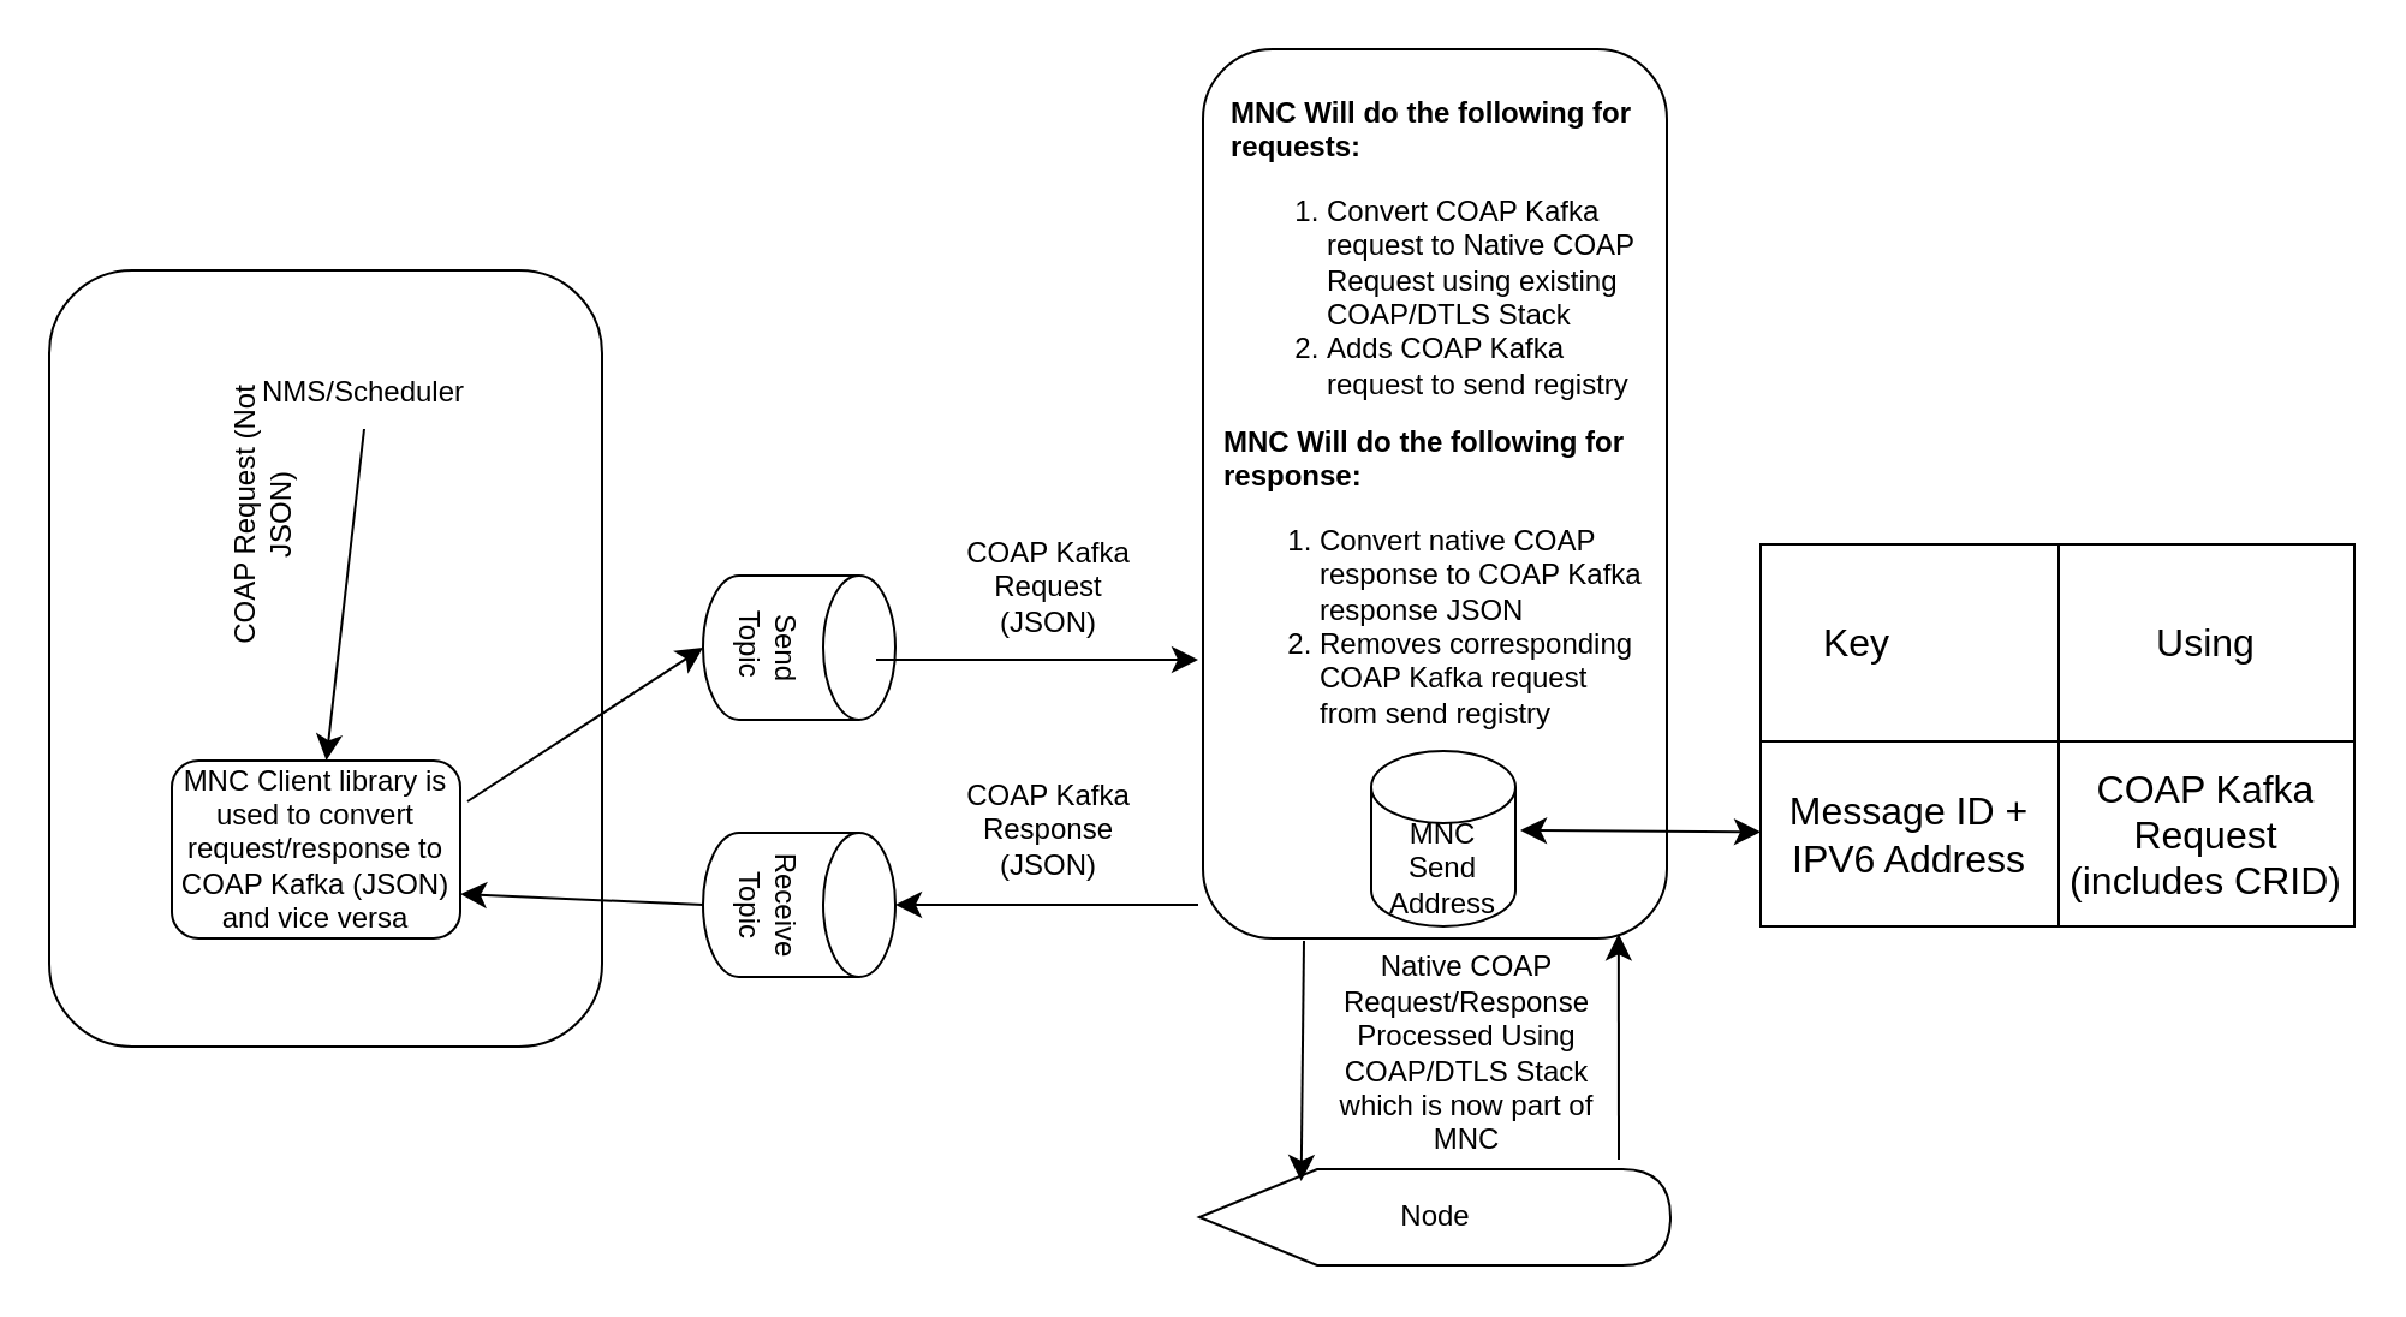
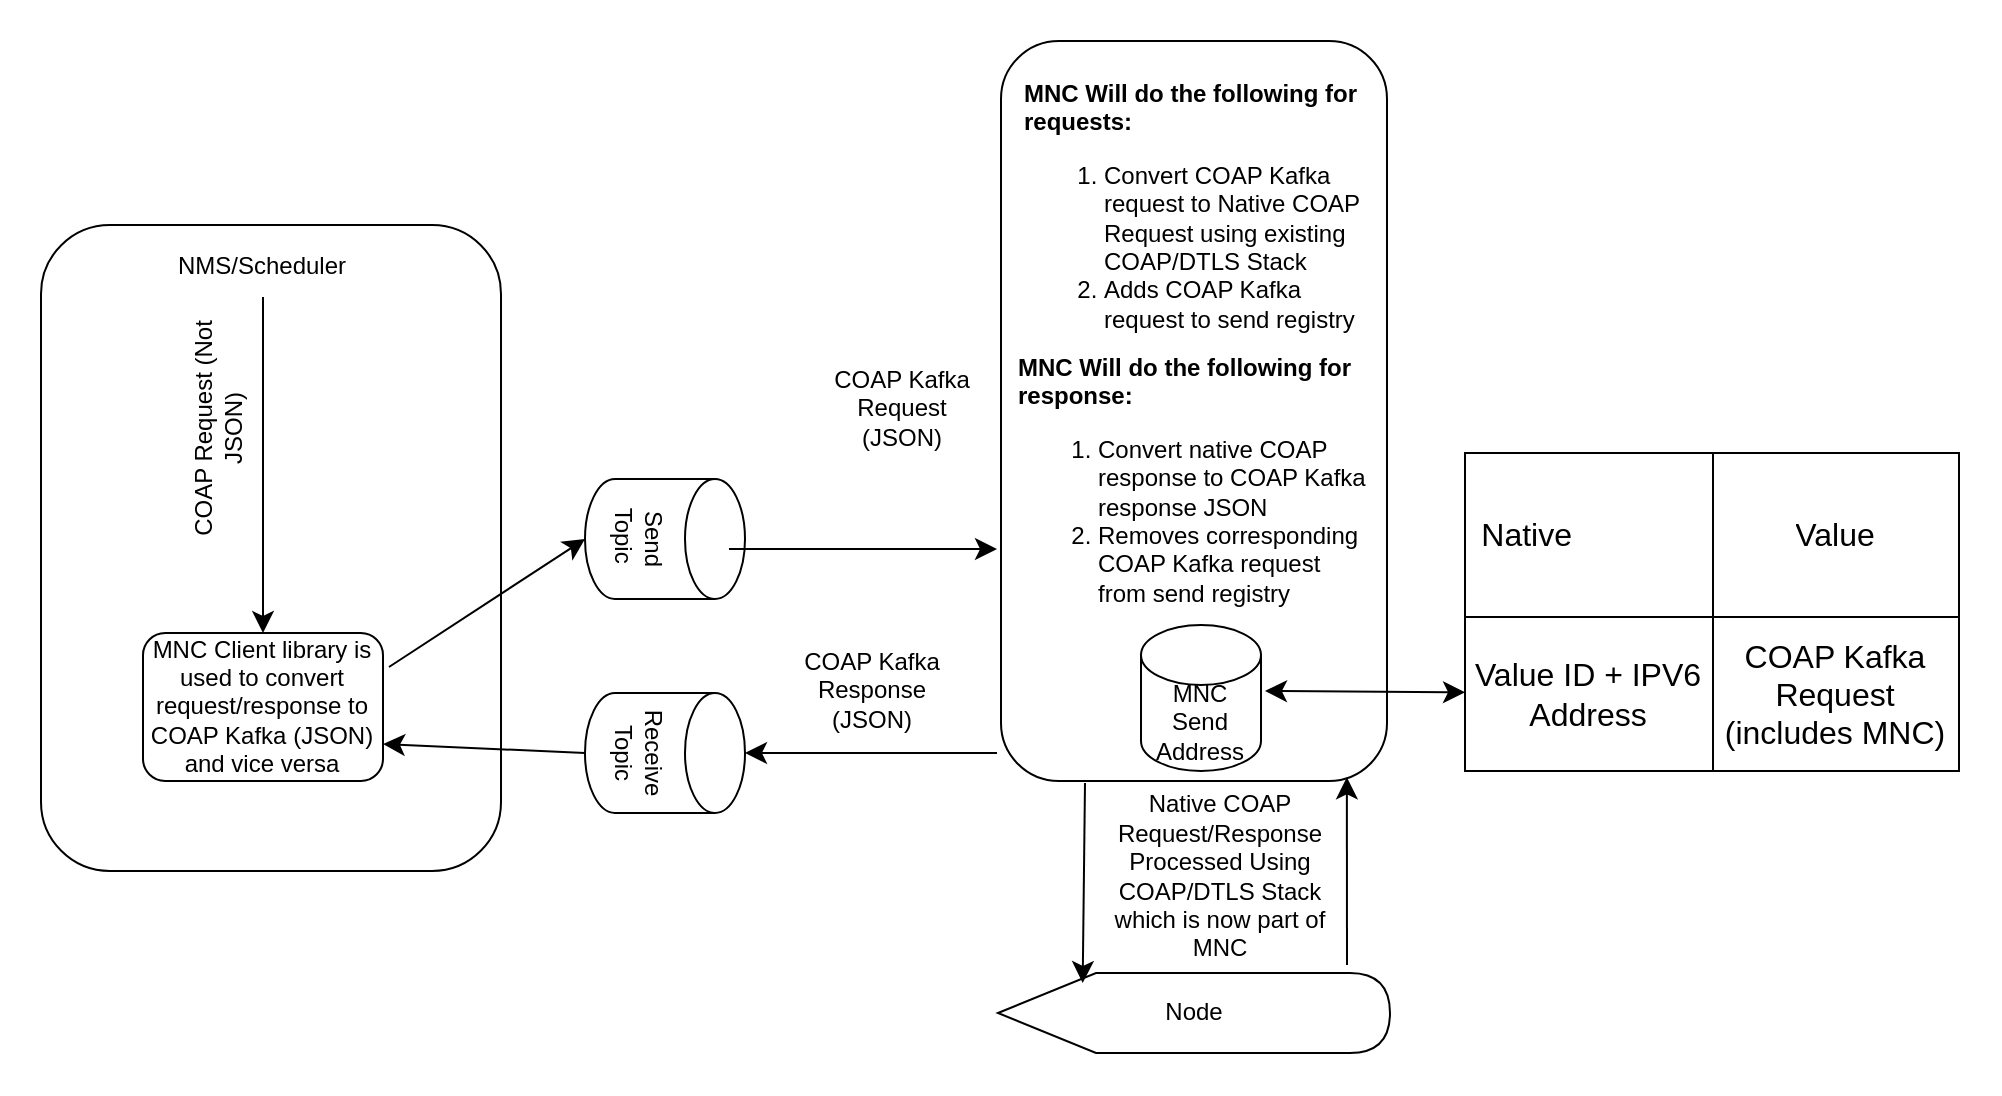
- <mxCell id="6" value="NMS/Scheduler" style="text;html=1;align=center;verticalAlign=middle;whiteSpace=wrap;rounded=0;" vertex="1" parent="1"><mxGeometry x="78" y="148" width="146" height="30" as="geometry" /></mxCell>
+ <mxCell id="6" value="NMS/Scheduler" style="text;html=1;align=center;verticalAlign=middle;whiteSpace=wrap;rounded=0;" vertex="1" parent="1"><mxGeometry x="58" y="118" width="146" height="30" as="geometry" /></mxCell>
- <mxCell id="17" value="COAP Kafka Request (JSON)" style="text;html=1;align=center;verticalAlign=middle;whiteSpace=wrap;rounded=0;" vertex="1" parent="1"><mxGeometry x="396" y="223" width="80" height="41" as="geometry" /></mxCell>
+ <mxCell id="17" value="COAP Kafka Request (JSON)" style="text;html=1;align=center;verticalAlign=middle;whiteSpace=wrap;rounded=0;" vertex="1" parent="1"><mxGeometry x="411" y="183" width="80" height="41" as="geometry" /></mxCell>
- <mxCell id="24" value="Key&lt;span style=&quot;white-space: pre;&quot;&gt;&#09;&lt;span style=&quot;white-space: pre;&quot;&gt;&#09;&lt;/span&gt;&lt;/span&gt;" style="shape=partialRectangle;html=1;whiteSpace=wrap;connectable=0;strokeColor=inherit;overflow=hidden;fillColor=none;top=0;left=0;bottom=0;right=0;pointerEvents=1;fontSize=16;" vertex="1" parent="23"><mxGeometry width="124" height="82" as="geometry"><mxRectangle width="124" height="82" as="alternateBounds" /></mxGeometry></mxCell>
+ <mxCell id="24" value="Native&lt;span style=&quot;white-space: pre;&quot;&gt;&#09;&lt;span style=&quot;white-space: pre;&quot;&gt;&#09;&lt;/span&gt;&lt;/span&gt;" style="shape=partialRectangle;html=1;whiteSpace=wrap;connectable=0;strokeColor=inherit;overflow=hidden;fillColor=none;top=0;left=0;bottom=0;right=0;pointerEvents=1;fontSize=16;" vertex="1" parent="23"><mxGeometry width="124" height="82" as="geometry"><mxRectangle width="124" height="82" as="alternateBounds" /></mxGeometry></mxCell>
- <mxCell id="25" value="Using" style="shape=partialRectangle;html=1;whiteSpace=wrap;connectable=0;strokeColor=inherit;overflow=hidden;fillColor=none;top=0;left=0;bottom=0;right=0;pointerEvents=1;fontSize=16;" vertex="1" parent="23"><mxGeometry x="124" width="123" height="82" as="geometry"><mxRectangle width="123" height="82" as="alternateBounds" /></mxGeometry></mxCell>
+ <mxCell id="25" value="Value" style="shape=partialRectangle;html=1;whiteSpace=wrap;connectable=0;strokeColor=inherit;overflow=hidden;fillColor=none;top=0;left=0;bottom=0;right=0;pointerEvents=1;fontSize=16;" vertex="1" parent="23"><mxGeometry x="124" width="123" height="82" as="geometry"><mxRectangle width="123" height="82" as="alternateBounds" /></mxGeometry></mxCell>
- <mxCell id="27" value="Message ID + IPV6 Address" style="shape=partialRectangle;html=1;whiteSpace=wrap;connectable=0;strokeColor=inherit;overflow=hidden;fillColor=none;top=0;left=0;bottom=0;right=0;pointerEvents=1;fontSize=16;" vertex="1" parent="26"><mxGeometry width="124" height="77" as="geometry"><mxRectangle width="124" height="77" as="alternateBounds" /></mxGeometry></mxCell>
+ <mxCell id="27" value="Value ID + IPV6 Address" style="shape=partialRectangle;html=1;whiteSpace=wrap;connectable=0;strokeColor=inherit;overflow=hidden;fillColor=none;top=0;left=0;bottom=0;right=0;pointerEvents=1;fontSize=16;" vertex="1" parent="26"><mxGeometry width="124" height="77" as="geometry"><mxRectangle width="124" height="77" as="alternateBounds" /></mxGeometry></mxCell>
- <mxCell id="28" value="COAP Kafka Request (includes CRID)" style="shape=partialRectangle;html=1;whiteSpace=wrap;connectable=0;strokeColor=inherit;overflow=hidden;fillColor=none;top=0;left=0;bottom=0;right=0;pointerEvents=1;fontSize=16;" vertex="1" parent="26"><mxGeometry x="124" width="123" height="77" as="geometry"><mxRectangle width="123" height="77" as="alternateBounds" /></mxGeometry></mxCell>
+ <mxCell id="28" value="COAP Kafka Request (includes MNC)" style="shape=partialRectangle;html=1;whiteSpace=wrap;connectable=0;strokeColor=inherit;overflow=hidden;fillColor=none;top=0;left=0;bottom=0;right=0;pointerEvents=1;fontSize=16;" vertex="1" parent="26"><mxGeometry x="124" width="123" height="77" as="geometry"><mxRectangle width="123" height="77" as="alternateBounds" /></mxGeometry></mxCell>
